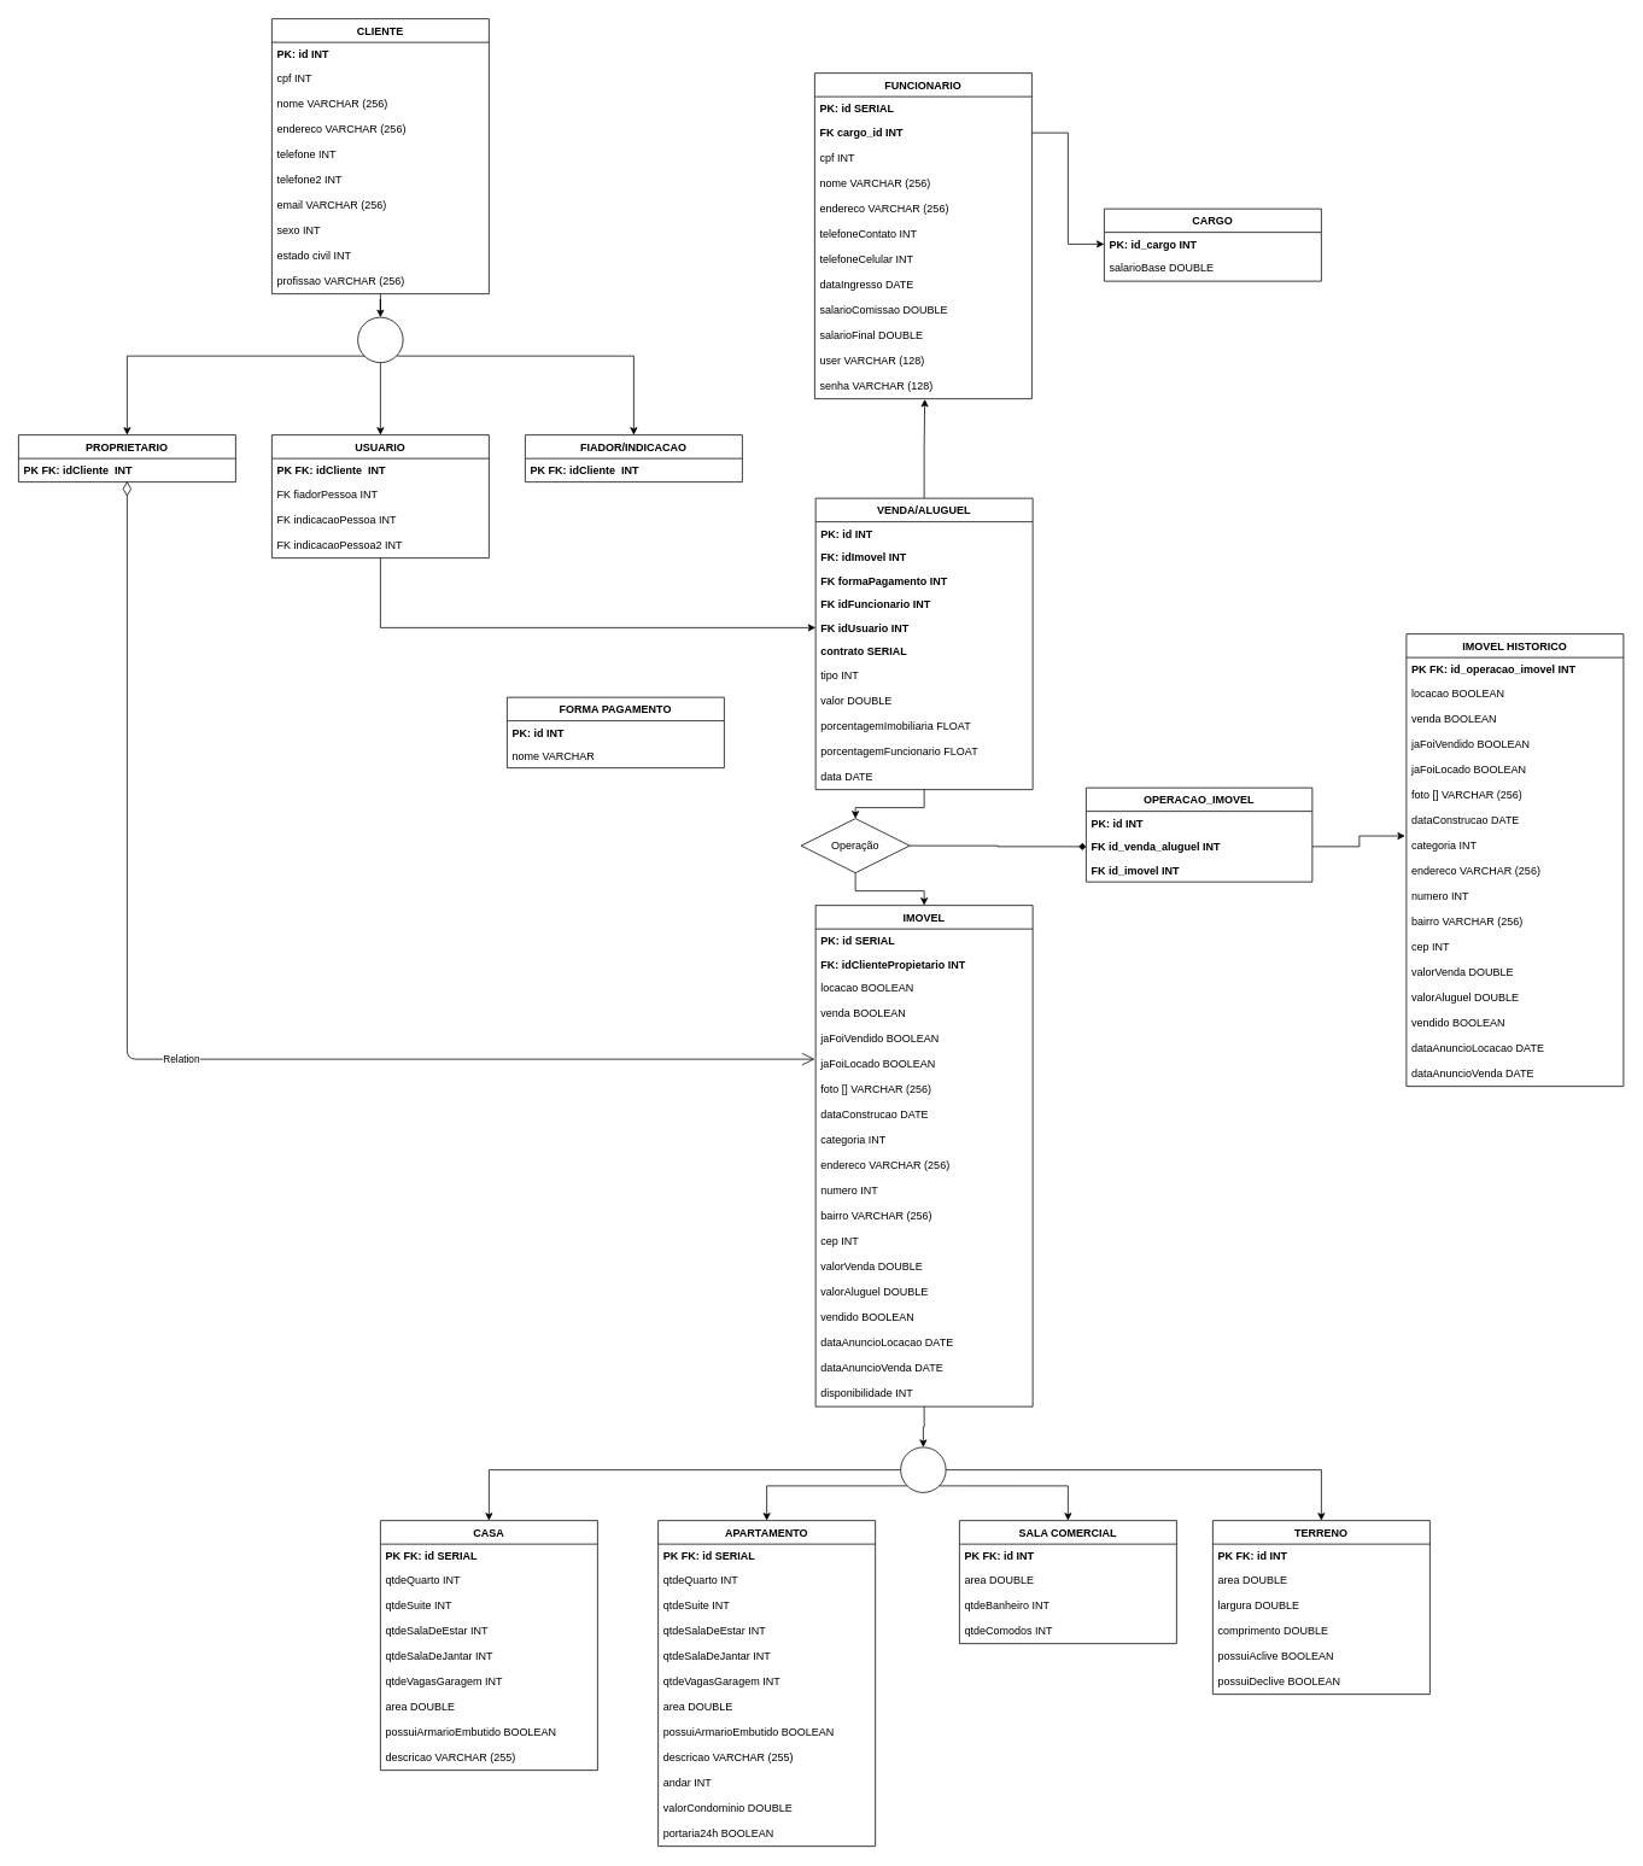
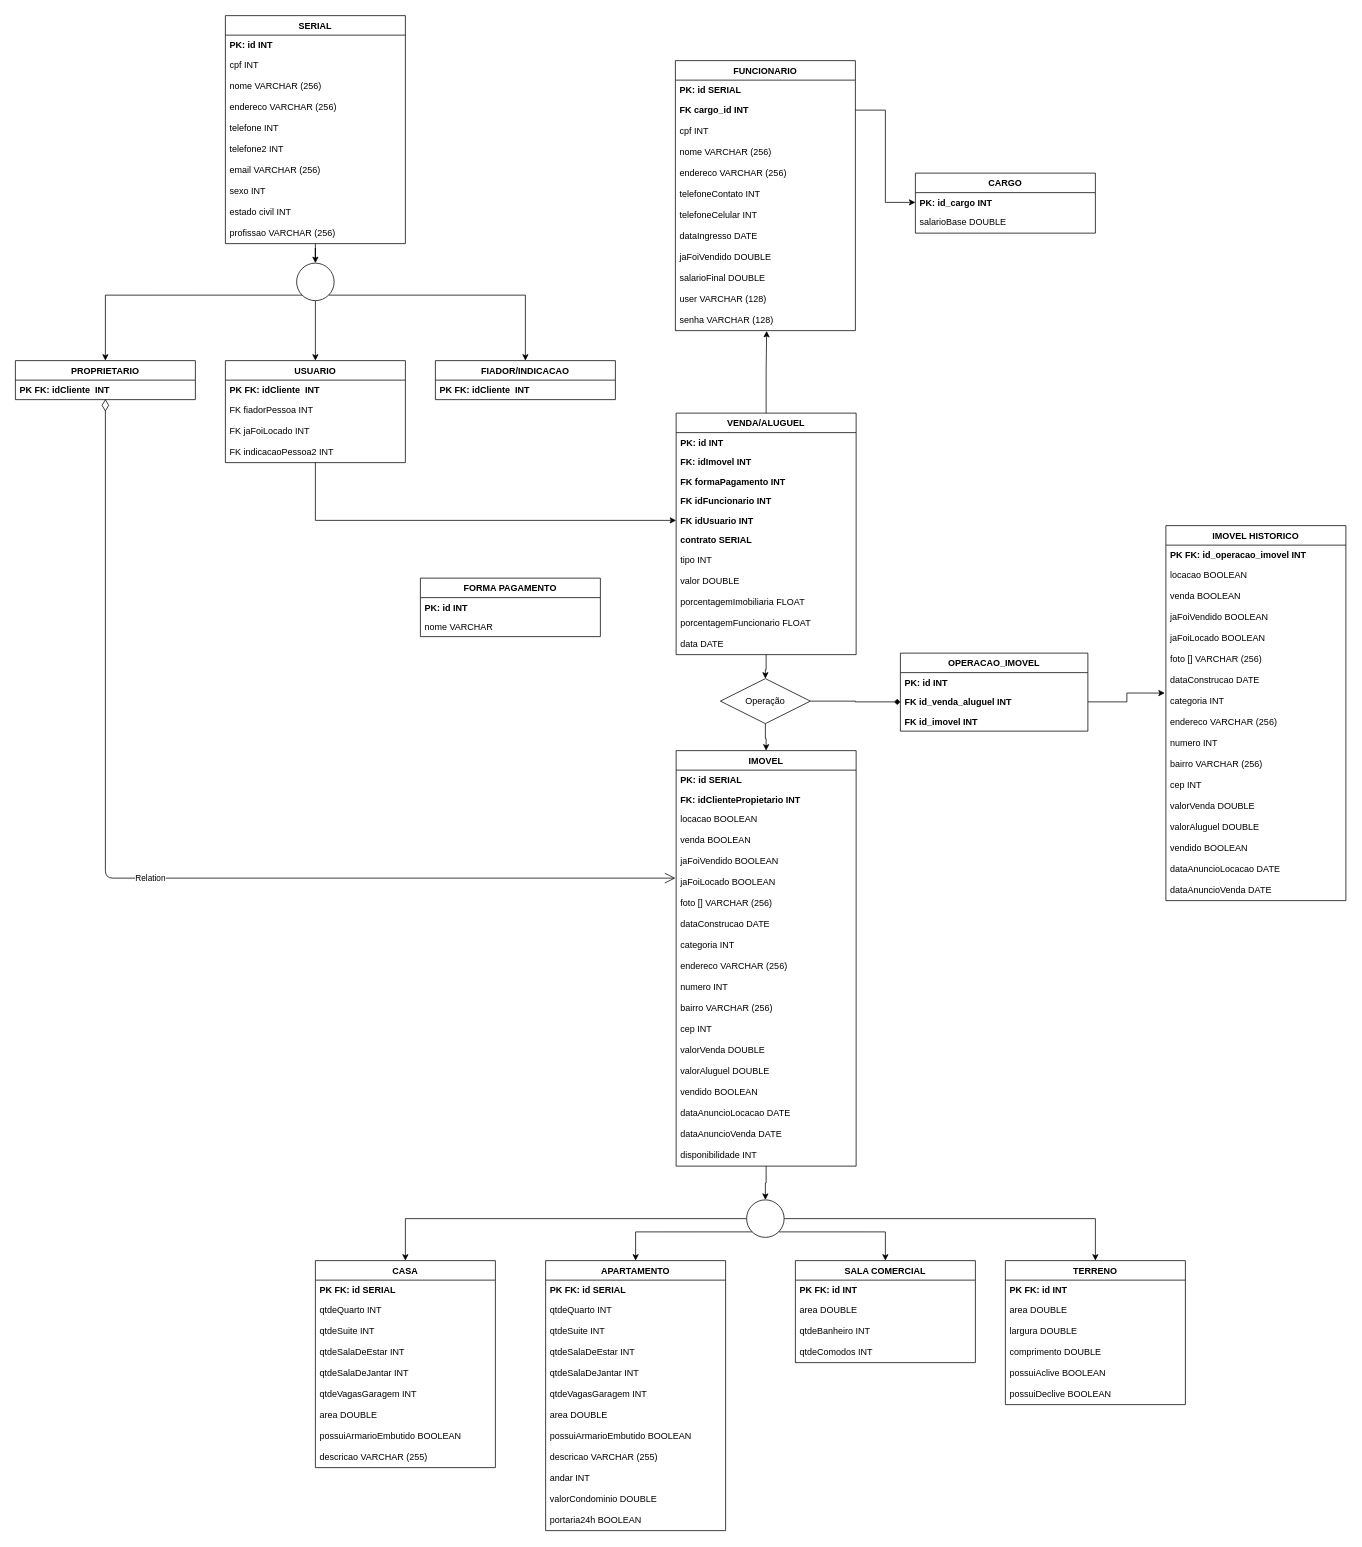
- <mxCell id="73" value="CLIENTE" style="swimlane;fontStyle=1;childLayout=stackLayout;horizontal=1;startSize=26;horizontalStack=0;resizeParent=1;resizeParentMax=0;resizeLast=0;collapsible=1;marginBottom=0;fontFamily=Helvetica;" parent="1" vertex="1"><mxGeometry x="300" y="20" width="240" height="304" as="geometry"><mxRectangle x="280" y="170" width="150" height="30" as="alternateBounds" /></mxGeometry></mxCell>
+ <mxCell id="73" value="SERIAL" style="swimlane;fontStyle=1;childLayout=stackLayout;horizontal=1;startSize=26;horizontalStack=0;resizeParent=1;resizeParentMax=0;resizeLast=0;collapsible=1;marginBottom=0;fontFamily=Helvetica;" parent="1" vertex="1"><mxGeometry x="300" y="20" width="240" height="304" as="geometry"><mxRectangle x="280" y="170" width="150" height="30" as="alternateBounds" /></mxGeometry></mxCell>
- <mxCell id="103" value="salarioComissao DOUBLE" style="text;strokeColor=none;fillColor=none;align=left;verticalAlign=top;spacingLeft=4;spacingRight=4;overflow=hidden;rotatable=0;points=[[0,0.5],[1,0.5]];portConstraint=eastwest;" parent="94" vertex="1"><mxGeometry y="248" width="240" height="28" as="geometry" /></mxCell>
+ <mxCell id="103" value="jaFoiVendido DOUBLE" style="text;strokeColor=none;fillColor=none;align=left;verticalAlign=top;spacingLeft=4;spacingRight=4;overflow=hidden;rotatable=0;points=[[0,0.5],[1,0.5]];portConstraint=eastwest;" parent="94" vertex="1"><mxGeometry y="248" width="240" height="28" as="geometry" /></mxCell>
- <mxCell id="88" value="FK indicacaoPessoa INT" style="text;strokeColor=none;fillColor=none;align=left;verticalAlign=top;spacingLeft=4;spacingRight=4;overflow=hidden;rotatable=0;points=[[0,0.5],[1,0.5]];portConstraint=eastwest;" parent="85" vertex="1"><mxGeometry y="80" width="240" height="28" as="geometry" /></mxCell>
+ <mxCell id="88" value="FK jaFoiLocado INT" style="text;strokeColor=none;fillColor=none;align=left;verticalAlign=top;spacingLeft=4;spacingRight=4;overflow=hidden;rotatable=0;points=[[0,0.5],[1,0.5]];portConstraint=eastwest;" parent="85" vertex="1"><mxGeometry y="80" width="240" height="28" as="geometry" /></mxCell>
- <mxCell id="144" value="Operação" style="shape=rhombus;perimeter=rhombusPerimeter;whiteSpace=wrap;html=1;align=center;" parent="1" vertex="1"><mxGeometry x="885" y="904" width="120" height="60" as="geometry" /></mxCell>
+ <mxCell id="144" value="Operação" style="shape=rhombus;perimeter=rhombusPerimeter;whiteSpace=wrap;html=1;align=center;" parent="1" vertex="1"><mxGeometry x="960" y="904" width="120" height="60" as="geometry" /></mxCell>
